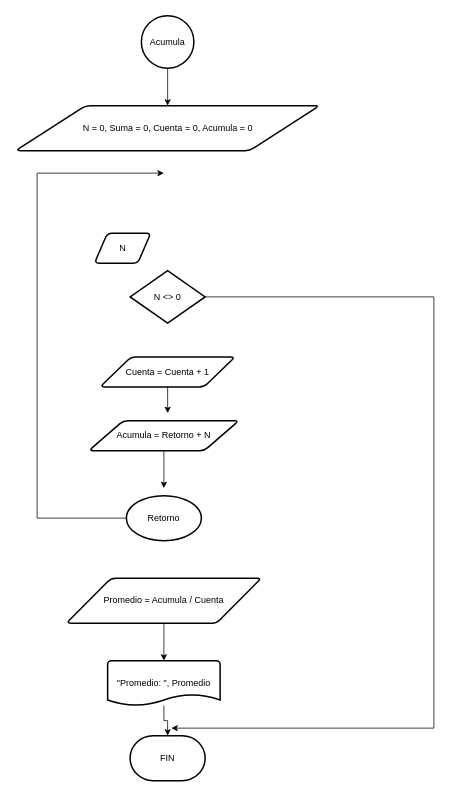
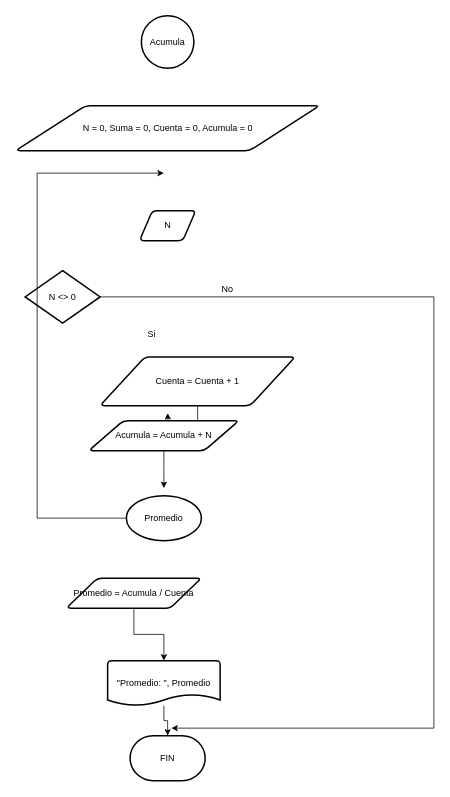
- <mxCell id="2" style="edgeStyle=orthogonalEdgeStyle;rounded=0;orthogonalLoop=1;jettySize=auto;html=1;entryX=0.5;entryY=0;entryDx=0;entryDy=0;" parent="1" source="3" target="4" edge="1"><mxGeometry relative="1" as="geometry" /></mxCell>
- <mxCell id="5" value="N" style="shape=parallelogram;html=1;strokeWidth=2;perimeter=parallelogramPerimeter;whiteSpace=wrap;rounded=1;arcSize=12;size=0.23;" parent="1" vertex="1"><mxGeometry x="125.5" y="310" width="75" height="40" as="geometry" /></mxCell>
+ <mxCell id="5" value="N" style="shape=parallelogram;html=1;strokeWidth=2;perimeter=parallelogramPerimeter;whiteSpace=wrap;rounded=1;arcSize=12;size=0.23;" parent="1" vertex="1"><mxGeometry x="185.5" y="280" width="75" height="40" as="geometry" /></mxCell>
+ <mxCell id="19" value="No" style="text;html=1;strokeColor=none;fillColor=none;align=center;verticalAlign=middle;whiteSpace=wrap;rounded=0;" parent="1" vertex="1"><mxGeometry x="273" y="370" width="60" height="30" as="geometry" /></mxCell>
- <mxCell id="7" value="N &amp;lt;&amp;gt; 0" style="strokeWidth=2;html=1;shape=mxgraph.flowchart.decision;whiteSpace=wrap;" parent="1" vertex="1"><mxGeometry x="173" y="360" width="100" height="70" as="geometry" /></mxCell>
+ <mxCell id="7" value="N &amp;lt;&amp;gt; 0" style="strokeWidth=2;html=1;shape=mxgraph.flowchart.decision;whiteSpace=wrap;" parent="1" vertex="1"><mxGeometry x="33" y="360" width="100" height="70" as="geometry" /></mxCell>
+ <mxCell id="14" value="Si" style="text;html=1;strokeColor=none;fillColor=none;align=center;verticalAlign=middle;whiteSpace=wrap;rounded=0;" parent="1" vertex="1"><mxGeometry x="172" y="430" width="60" height="30" as="geometry" /></mxCell>
- <mxCell id="9" value="Cuenta = Cuenta + 1" style="shape=parallelogram;html=1;strokeWidth=2;perimeter=parallelogramPerimeter;whiteSpace=wrap;rounded=1;arcSize=12;size=0.23;" parent="1" vertex="1"><mxGeometry x="133" y="475" width="180" height="40" as="geometry" /></mxCell>
+ <mxCell id="9" value="Cuenta = Cuenta + 1" style="shape=parallelogram;html=1;strokeWidth=2;perimeter=parallelogramPerimeter;whiteSpace=wrap;rounded=1;arcSize=12;size=0.23;" parent="1" vertex="1"><mxGeometry x="133" y="475" width="260" height="65" as="geometry" /></mxCell>
- <mxCell id="11" value="Acumula = Retorno + N" style="shape=parallelogram;html=1;strokeWidth=2;perimeter=parallelogramPerimeter;whiteSpace=wrap;rounded=1;arcSize=12;size=0.23;" parent="1" vertex="1"><mxGeometry x="118" y="560" width="200" height="40" as="geometry" /></mxCell>
+ <mxCell id="11" value="Acumula = Acumula + N" style="shape=parallelogram;html=1;strokeWidth=2;perimeter=parallelogramPerimeter;whiteSpace=wrap;rounded=1;arcSize=12;size=0.23;" parent="1" vertex="1"><mxGeometry x="118" y="560" width="200" height="40" as="geometry" /></mxCell>
- <mxCell id="13" value="Retorno" style="strokeWidth=2;html=1;shape=mxgraph.flowchart.start_1;whiteSpace=wrap;" parent="1" vertex="1"><mxGeometry x="168" y="660" width="100" height="60" as="geometry" /></mxCell>
+ <mxCell id="13" value="Promedio" style="strokeWidth=2;html=1;shape=mxgraph.flowchart.start_1;whiteSpace=wrap;" parent="1" vertex="1"><mxGeometry x="168" y="660" width="100" height="60" as="geometry" /></mxCell>
- <mxCell id="15" value="Promedio = Acumula / Cuenta" style="shape=parallelogram;html=1;strokeWidth=2;perimeter=parallelogramPerimeter;whiteSpace=wrap;rounded=1;arcSize=12;size=0.23;" parent="1" vertex="1"><mxGeometry x="88" y="770" width="260" height="60" as="geometry" /></mxCell>
+ <mxCell id="15" value="Promedio = Acumula / Cuenta" style="shape=parallelogram;html=1;strokeWidth=2;perimeter=parallelogramPerimeter;whiteSpace=wrap;rounded=1;arcSize=12;size=0.23;" parent="1" vertex="1"><mxGeometry x="88" y="770" width="180" height="40" as="geometry" /></mxCell>
